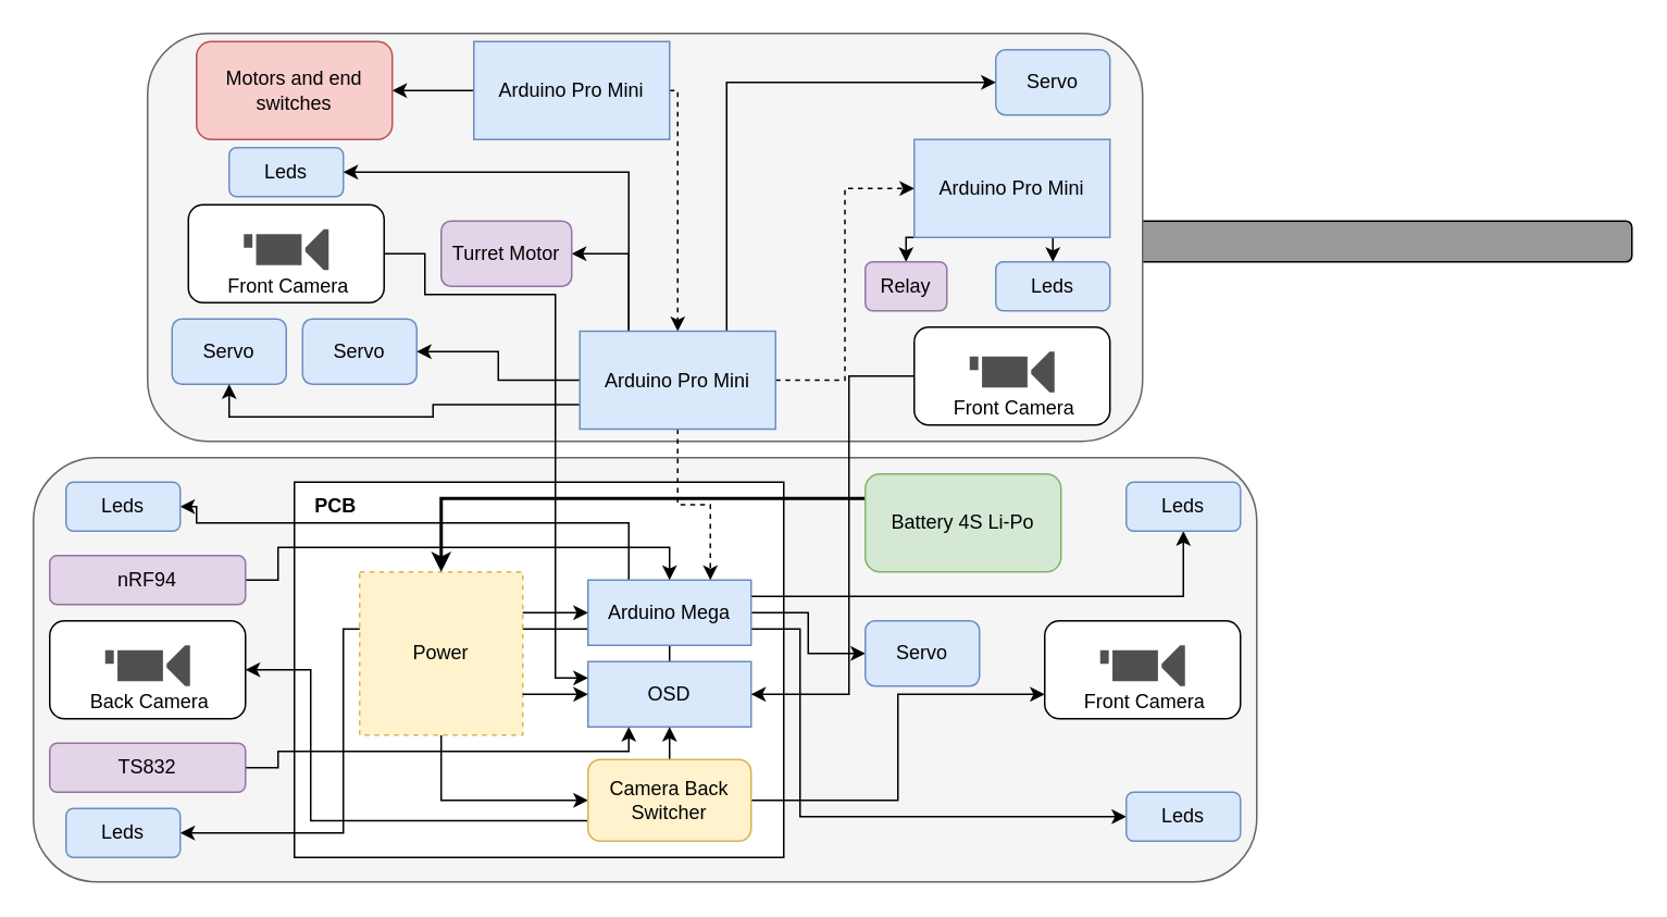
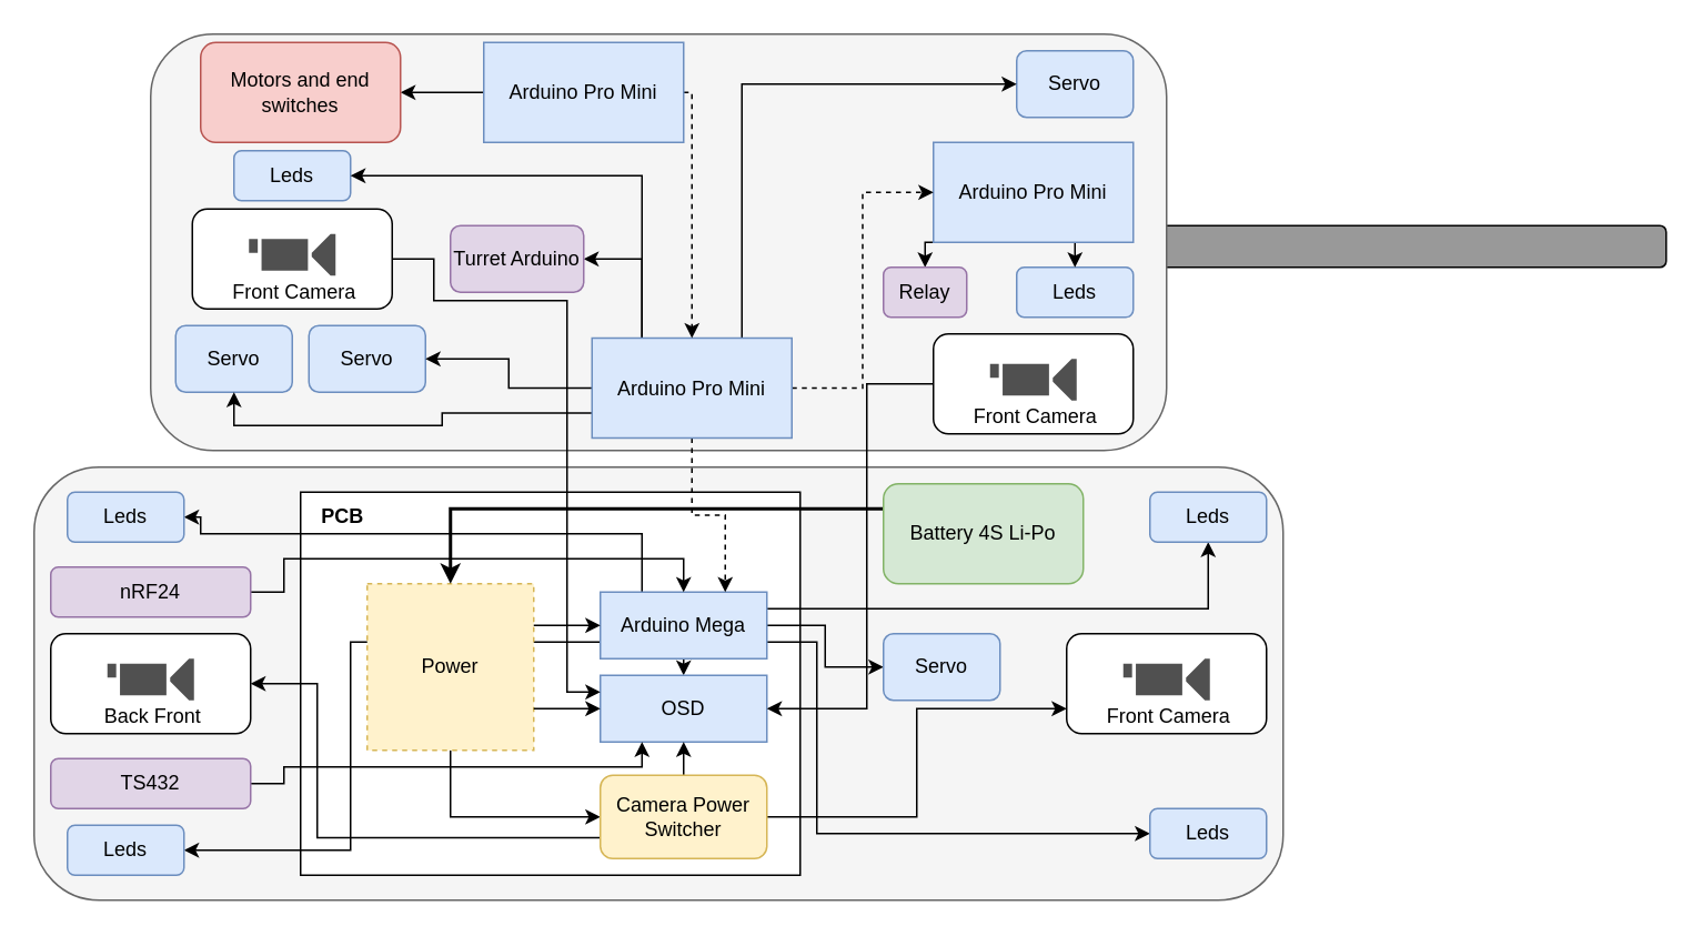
- <mxCell id="71" value="Turret Motor" style="rounded=1;whiteSpace=wrap;html=1;fillColor=#e1d5e7;strokeColor=#9673a6;" vertex="1" parent="1"><mxGeometry x="270" y="135" width="80" height="40" as="geometry" /></mxCell>
+ <mxCell id="71" value="Turret Arduino" style="rounded=1;whiteSpace=wrap;html=1;fillColor=#e1d5e7;strokeColor=#9673a6;" vertex="1" parent="1"><mxGeometry x="270" y="135" width="80" height="40" as="geometry" /></mxCell>
- <mxCell id="29" value="nRF94" style="rounded=1;whiteSpace=wrap;html=1;fillColor=#e1d5e7;strokeColor=#9673a6;" vertex="1" parent="1"><mxGeometry x="30" y="340" width="120" height="30" as="geometry" /></mxCell>
+ <mxCell id="29" value="nRF24" style="rounded=1;whiteSpace=wrap;html=1;fillColor=#e1d5e7;strokeColor=#9673a6;" vertex="1" parent="1"><mxGeometry x="30" y="340" width="120" height="30" as="geometry" /></mxCell>
- <mxCell id="9" style="edgeStyle=orthogonalEdgeStyle;rounded=0;orthogonalLoop=1;jettySize=auto;html=1;exitX=0.5;exitY=1;exitDx=0;exitDy=0;entryX=0.5;entryY=0;entryDx=0;entryDy=0;endArrow=none;" edge="1" parent="1" source="12" target="13"><mxGeometry relative="1" as="geometry" /></mxCell>
+ <mxCell id="9" style="edgeStyle=orthogonalEdgeStyle;rounded=0;orthogonalLoop=1;jettySize=auto;html=1;exitX=0.5;exitY=1;exitDx=0;exitDy=0;entryX=0.5;entryY=0;entryDx=0;entryDy=0;" edge="1" parent="1" source="12" target="13"><mxGeometry relative="1" as="geometry" /></mxCell>
- <mxCell id="27" value="Back Camera" style="text;html=1;align=center;verticalAlign=middle;resizable=0;points=[];autosize=1;strokeColor=none;fillColor=none;" vertex="1" parent="24"><mxGeometry x="11" y="35" width="100" height="30" as="geometry" /></mxCell>
+ <mxCell id="27" value="Back Front" style="text;html=1;align=center;verticalAlign=middle;resizable=0;points=[];autosize=1;strokeColor=none;fillColor=none;" vertex="1" parent="24"><mxGeometry x="11" y="35" width="100" height="30" as="geometry" /></mxCell>
- <mxCell id="31" value="TS832" style="rounded=1;whiteSpace=wrap;html=1;fillColor=#e1d5e7;strokeColor=#9673a6;" vertex="1" parent="1"><mxGeometry x="30" y="455" width="120" height="30" as="geometry" /></mxCell>
+ <mxCell id="31" value="TS432" style="rounded=1;whiteSpace=wrap;html=1;fillColor=#e1d5e7;strokeColor=#9673a6;" vertex="1" parent="1"><mxGeometry x="30" y="455" width="120" height="30" as="geometry" /></mxCell>
- <mxCell id="39" value="Camera Back Switcher" style="rounded=1;whiteSpace=wrap;html=1;fillColor=#fff2cc;strokeColor=#d6b656;" vertex="1" parent="1"><mxGeometry x="360" y="465" width="100" height="50" as="geometry" /></mxCell>
+ <mxCell id="39" value="Camera Power Switcher" style="rounded=1;whiteSpace=wrap;html=1;fillColor=#fff2cc;strokeColor=#d6b656;" vertex="1" parent="1"><mxGeometry x="360" y="465" width="100" height="50" as="geometry" /></mxCell>
